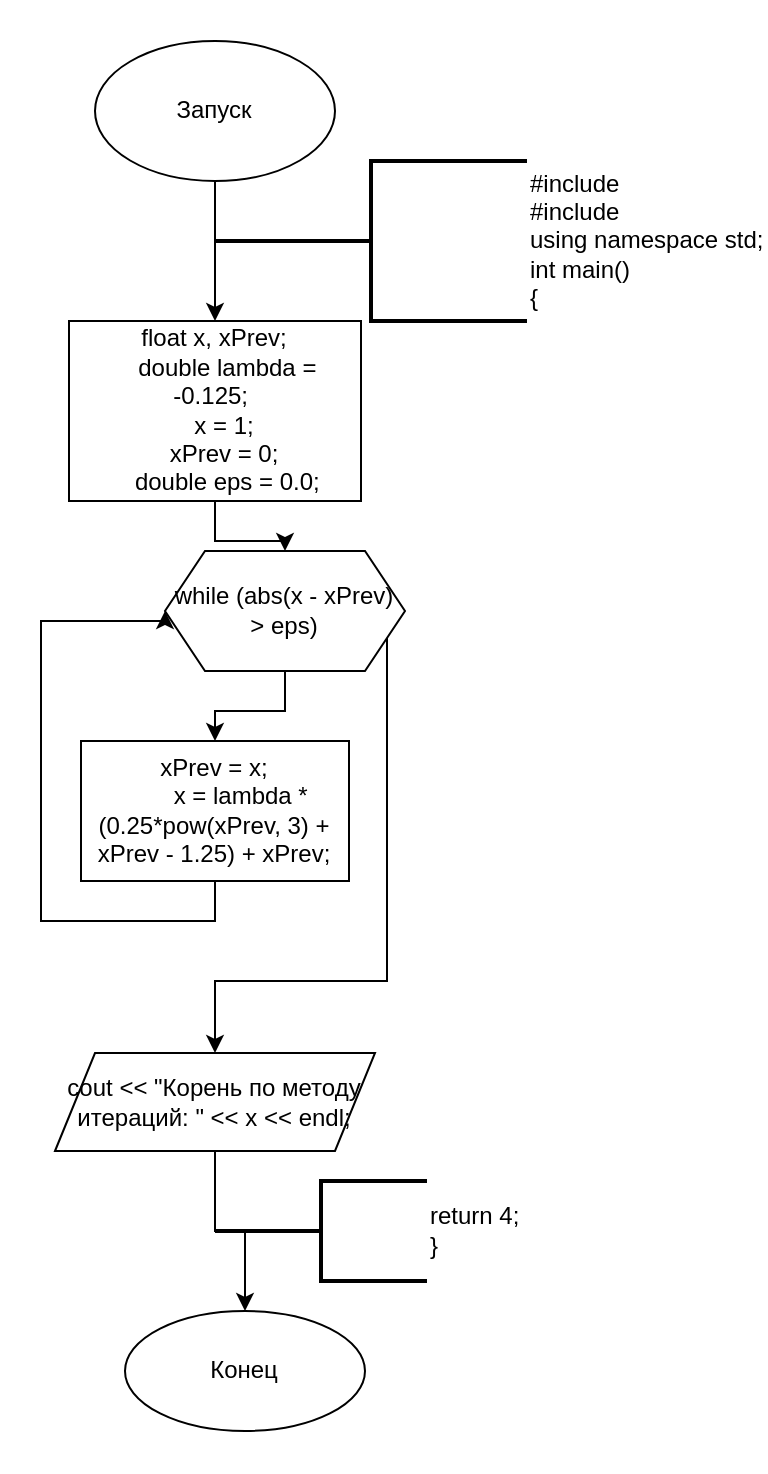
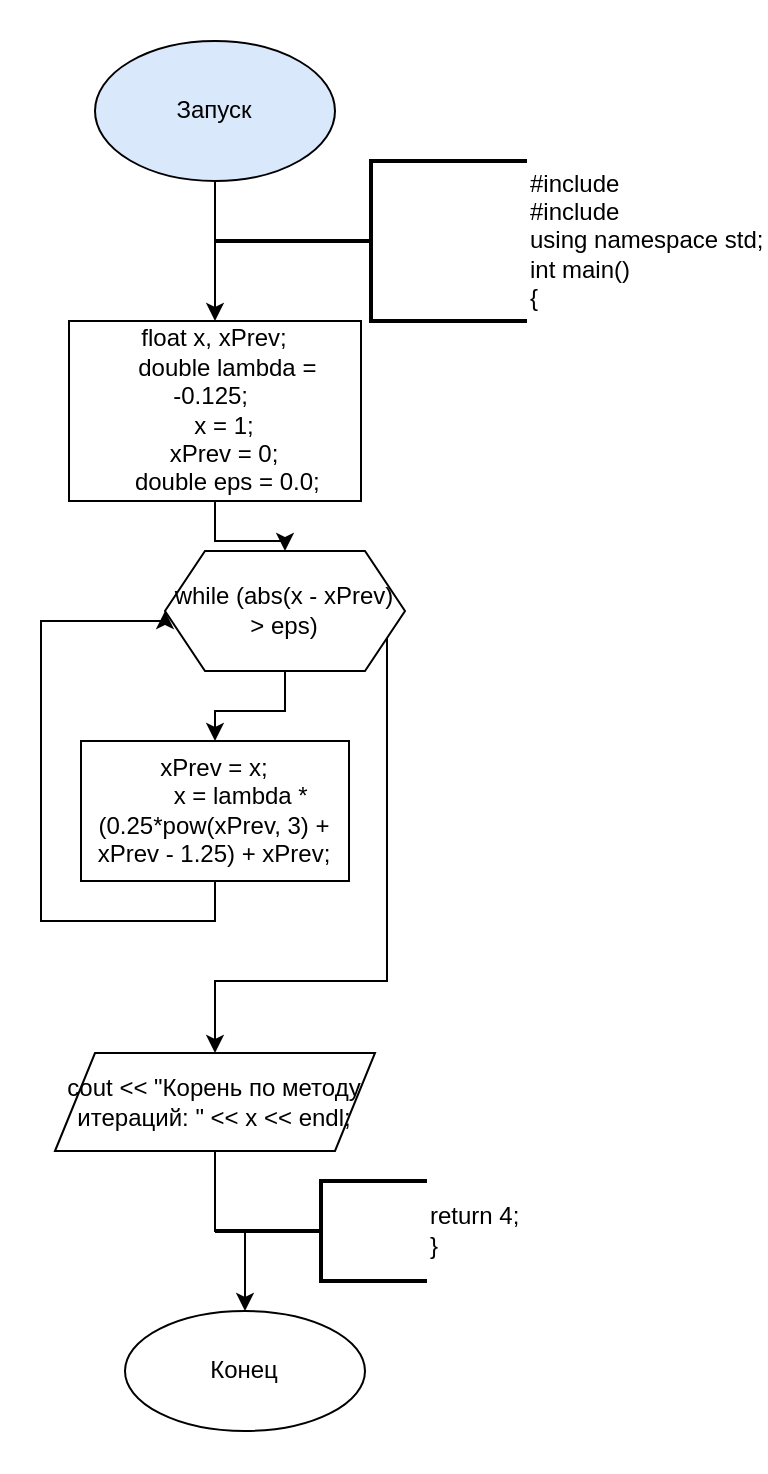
- <mxCell id="3" value="Запуск" style="ellipse;whiteSpace=wrap;html=1;" vertex="1" parent="1"><mxGeometry x="47" y="20" width="120" height="70" as="geometry" /></mxCell>
+ <mxCell id="3" value="Запуск" style="ellipse;whiteSpace=wrap;html=1;fillColor=#dae8fc;" vertex="1" parent="1"><mxGeometry x="47" y="20" width="120" height="70" as="geometry" /></mxCell>
